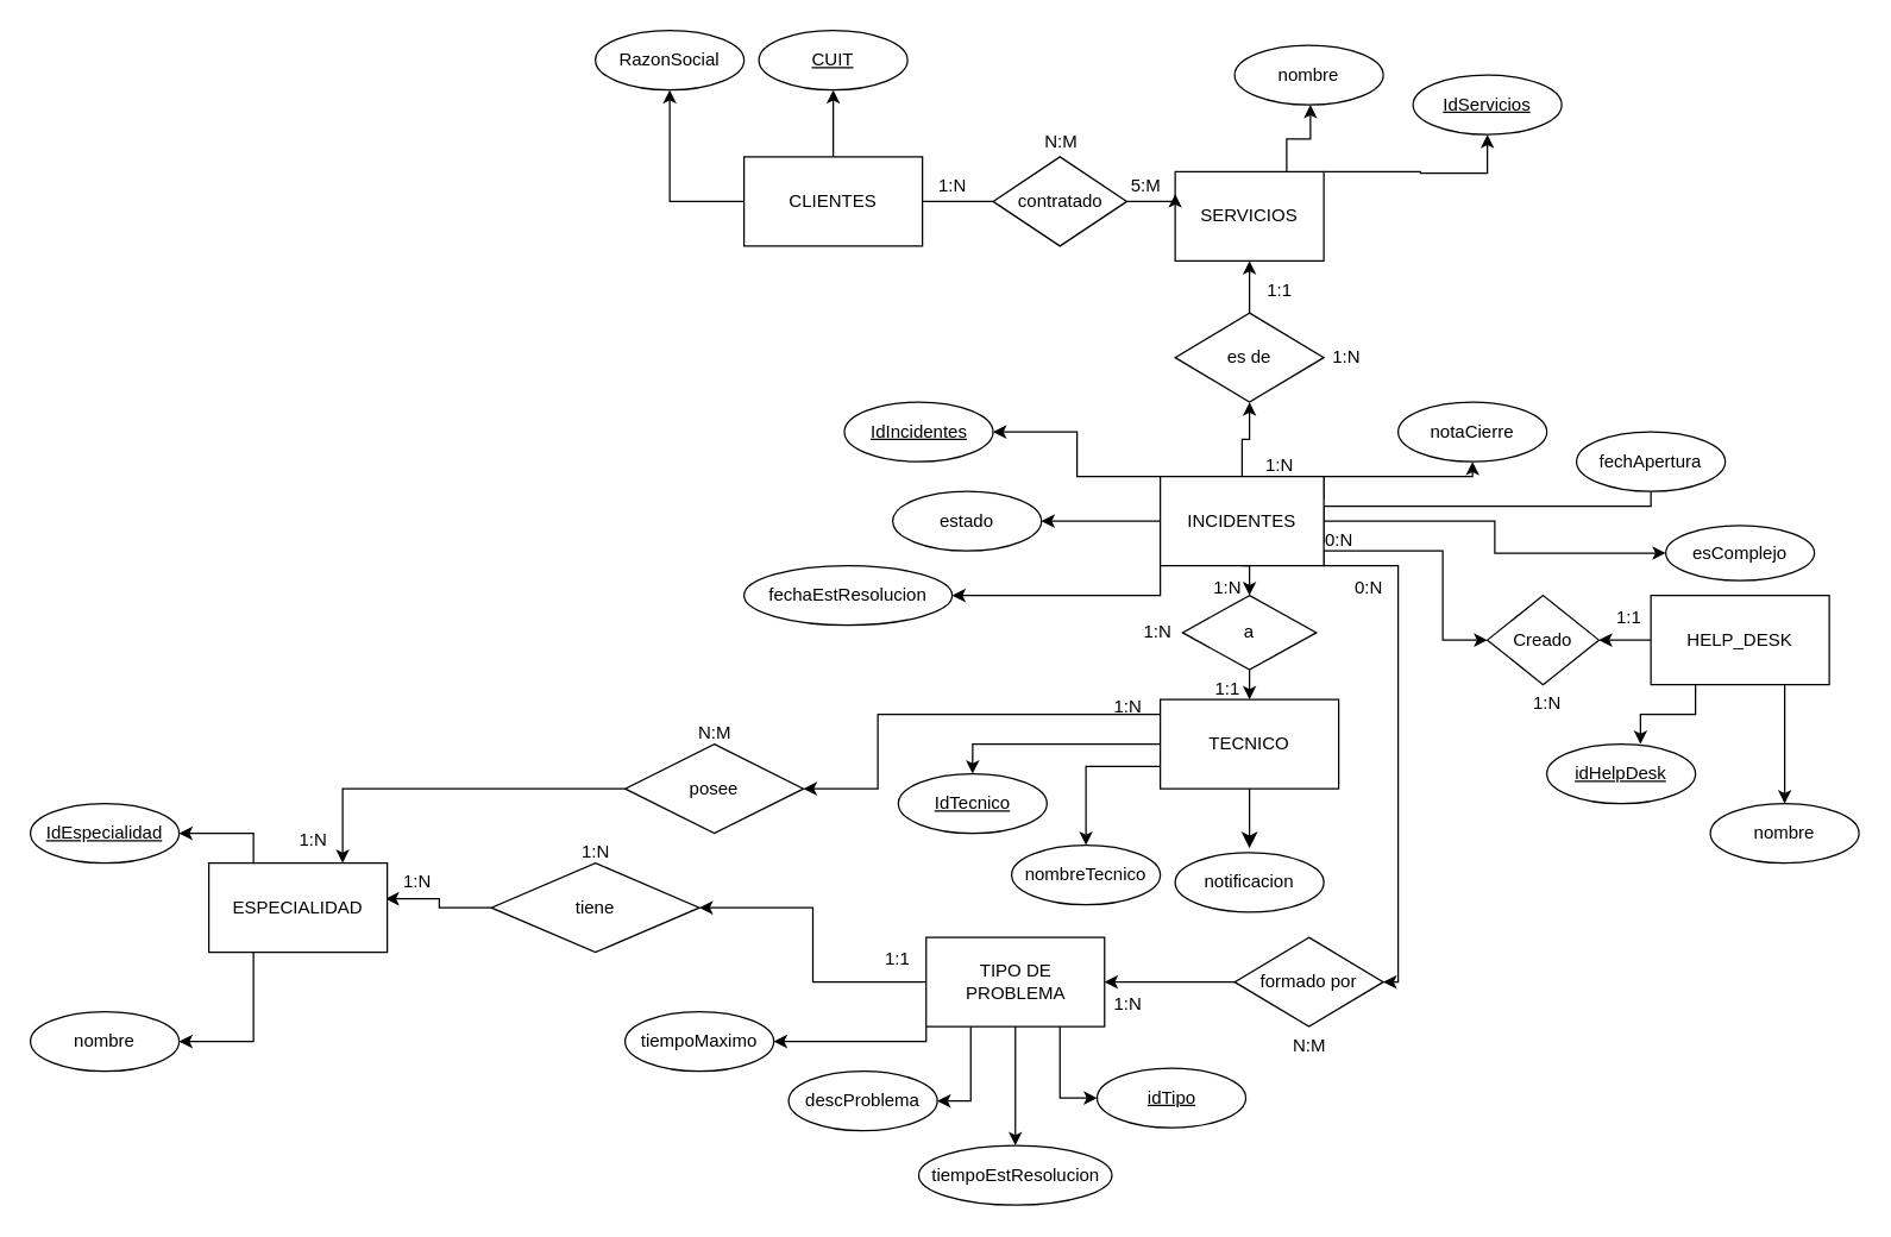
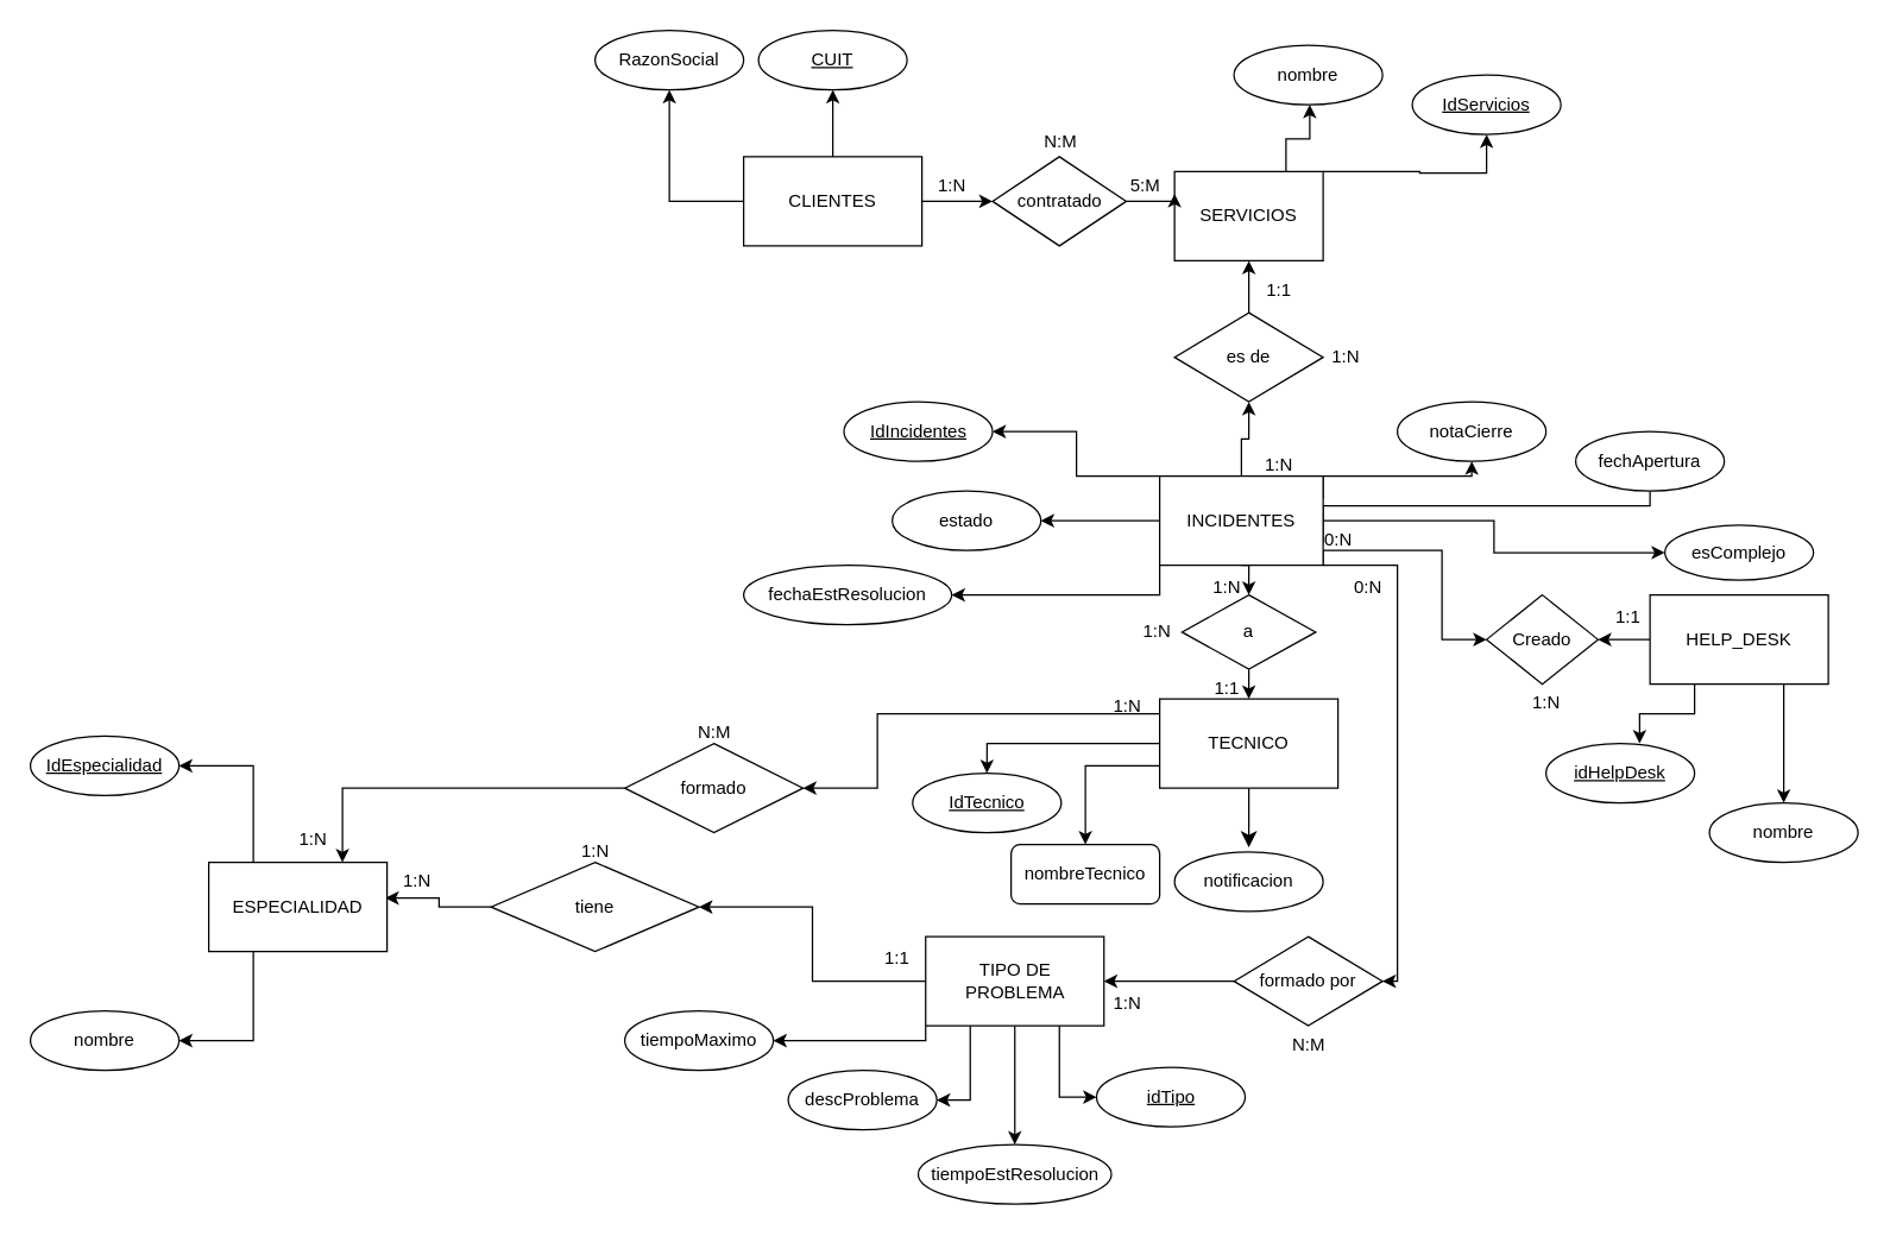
- <mxCell id="21" style="edgeStyle=orthogonalEdgeStyle;rounded=0;orthogonalLoop=1;jettySize=auto;html=1;exitX=1;exitY=0.5;exitDx=0;exitDy=0;entryX=0;entryY=0.5;entryDx=0;entryDy=0;endArrow=none;" parent="1" source="24" target="31" edge="1"><mxGeometry relative="1" as="geometry" /></mxCell>
+ <mxCell id="21" style="edgeStyle=orthogonalEdgeStyle;rounded=0;orthogonalLoop=1;jettySize=auto;html=1;exitX=1;exitY=0.5;exitDx=0;exitDy=0;entryX=0;entryY=0.5;entryDx=0;entryDy=0;" parent="1" source="24" target="31" edge="1"><mxGeometry relative="1" as="geometry" /></mxCell>
- <mxCell id="75" value="posee" style="shape=rhombus;perimeter=rhombusPerimeter;whiteSpace=wrap;html=1;align=center;" parent="1" vertex="1"><mxGeometry x="420" y="500" width="120" height="60" as="geometry" /></mxCell>
+ <mxCell id="75" value="formado" style="shape=rhombus;perimeter=rhombusPerimeter;whiteSpace=wrap;html=1;align=center;" parent="1" vertex="1"><mxGeometry x="420" y="500" width="120" height="60" as="geometry" /></mxCell>
- <mxCell id="51" value="IdTecnico" style="ellipse;whiteSpace=wrap;html=1;align=center;fontStyle=4;" parent="1" vertex="1"><mxGeometry x="603.75" y="520" width="100" height="40" as="geometry" /></mxCell>
+ <mxCell id="51" value="IdTecnico" style="ellipse;whiteSpace=wrap;html=1;align=center;fontStyle=4;" parent="1" vertex="1"><mxGeometry x="613.75" y="520" width="100" height="40" as="geometry" /></mxCell>
- <mxCell id="69" value="IdEspecialidad" style="ellipse;whiteSpace=wrap;html=1;align=center;fontStyle=4;" parent="1" vertex="1"><mxGeometry x="20" y="540" width="100" height="40" as="geometry" /></mxCell>
+ <mxCell id="69" value="IdEspecialidad" style="ellipse;whiteSpace=wrap;html=1;align=center;fontStyle=4;" parent="1" vertex="1"><mxGeometry x="20" y="495" width="100" height="40" as="geometry" /></mxCell>
- <mxCell id="50" value="nombreTecnico" style="ellipse;whiteSpace=wrap;html=1;align=center;" parent="1" vertex="1"><mxGeometry x="680" y="568" width="100" height="40" as="geometry" /></mxCell>
+ <mxCell id="50" value="nombreTecnico" style="whiteSpace=wrap;html=1;align=center;rounded=1;" parent="1" vertex="1"><mxGeometry x="680" y="568" width="100" height="40" as="geometry" /></mxCell>
